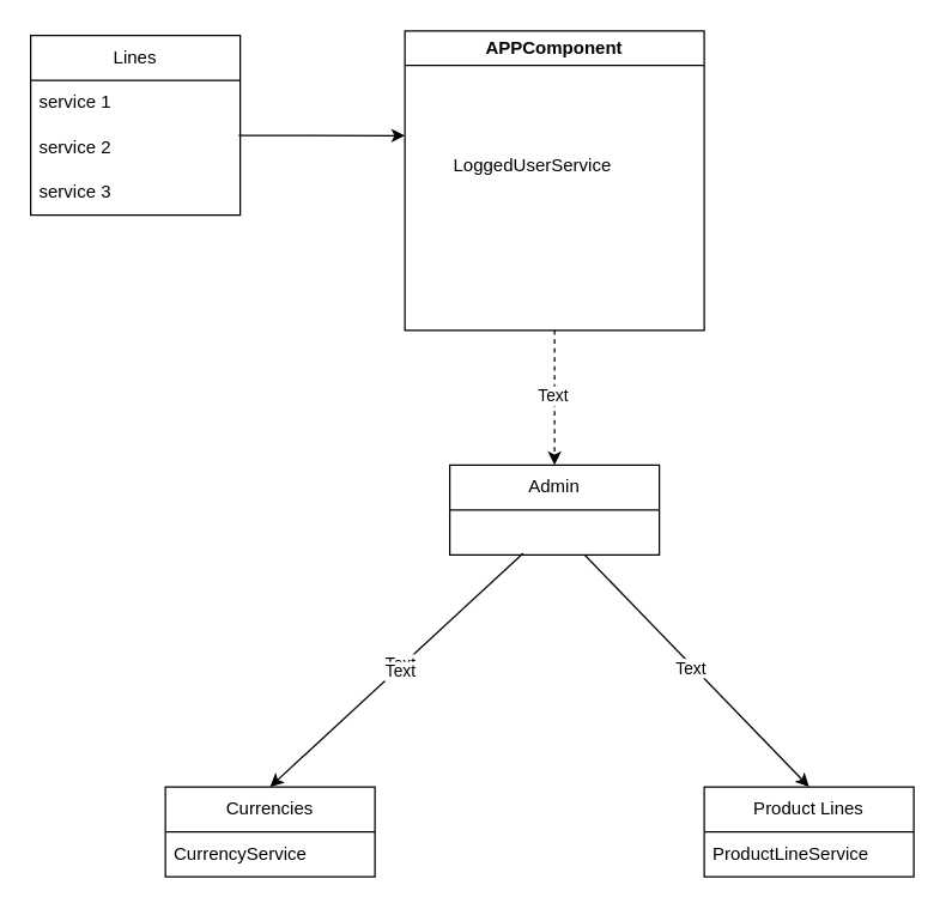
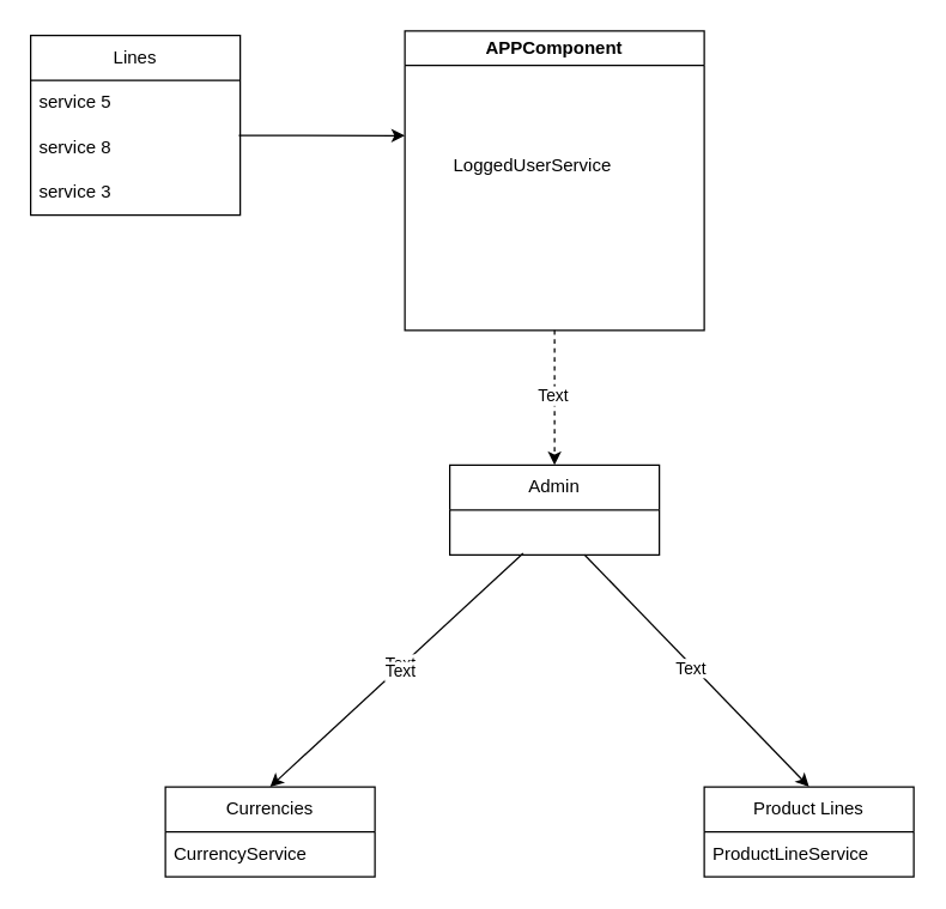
- <mxCell id="17" value="service 1" style="text;strokeColor=none;fillColor=none;align=left;verticalAlign=middle;spacingLeft=4;spacingRight=4;overflow=hidden;points=[[0,0.5],[1,0.5]];portConstraint=eastwest;rotatable=0;whiteSpace=wrap;html=1;" vertex="1" parent="16"><mxGeometry y="30" width="140" height="30" as="geometry" /></mxCell>
+ <mxCell id="17" value="service 5" style="text;strokeColor=none;fillColor=none;align=left;verticalAlign=middle;spacingLeft=4;spacingRight=4;overflow=hidden;points=[[0,0.5],[1,0.5]];portConstraint=eastwest;rotatable=0;whiteSpace=wrap;html=1;" vertex="1" parent="16"><mxGeometry y="30" width="140" height="30" as="geometry" /></mxCell>
- <mxCell id="18" value="&lt;div&gt;service 2&lt;/div&gt;" style="text;strokeColor=none;fillColor=none;align=left;verticalAlign=middle;spacingLeft=4;spacingRight=4;overflow=hidden;points=[[0,0.5],[1,0.5]];portConstraint=eastwest;rotatable=0;whiteSpace=wrap;html=1;" vertex="1" parent="16"><mxGeometry y="60" width="140" height="30" as="geometry" /></mxCell>
+ <mxCell id="18" value="&lt;div&gt;service 8&lt;/div&gt;" style="text;strokeColor=none;fillColor=none;align=left;verticalAlign=middle;spacingLeft=4;spacingRight=4;overflow=hidden;points=[[0,0.5],[1,0.5]];portConstraint=eastwest;rotatable=0;whiteSpace=wrap;html=1;" vertex="1" parent="16"><mxGeometry y="60" width="140" height="30" as="geometry" /></mxCell>
